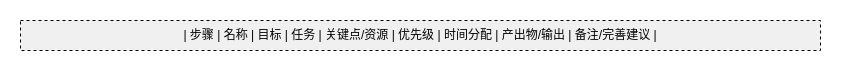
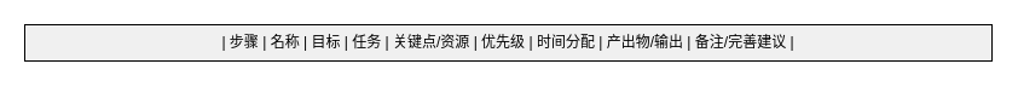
- <mxCell id="2" value="| 步骤 | 名称 | 目标 | 任务 | 关键点/资源 | 优先级 | 时间分配 | 产出物/输出 | 备注/完善建议 |" style="align=center;verticalAlign=middle;fillColor=#f0f0f0;strokeColor=#000000;strokeWidth=1;whiteSpace=wrap;html=1;dashed=1;" vertex="1" parent="1"><mxGeometry x="20" y="20" width="800" height="30" as="geometry" /></mxCell>
+ <mxCell id="2" value="| 步骤 | 名称 | 目标 | 任务 | 关键点/资源 | 优先级 | 时间分配 | 产出物/输出 | 备注/完善建议 |" style="align=center;verticalAlign=middle;fillColor=#f0f0f0;strokeColor=#000000;strokeWidth=1;whiteSpace=wrap;html=1;" vertex="1" parent="1"><mxGeometry x="20" y="20" width="800" height="30" as="geometry" /></mxCell>
